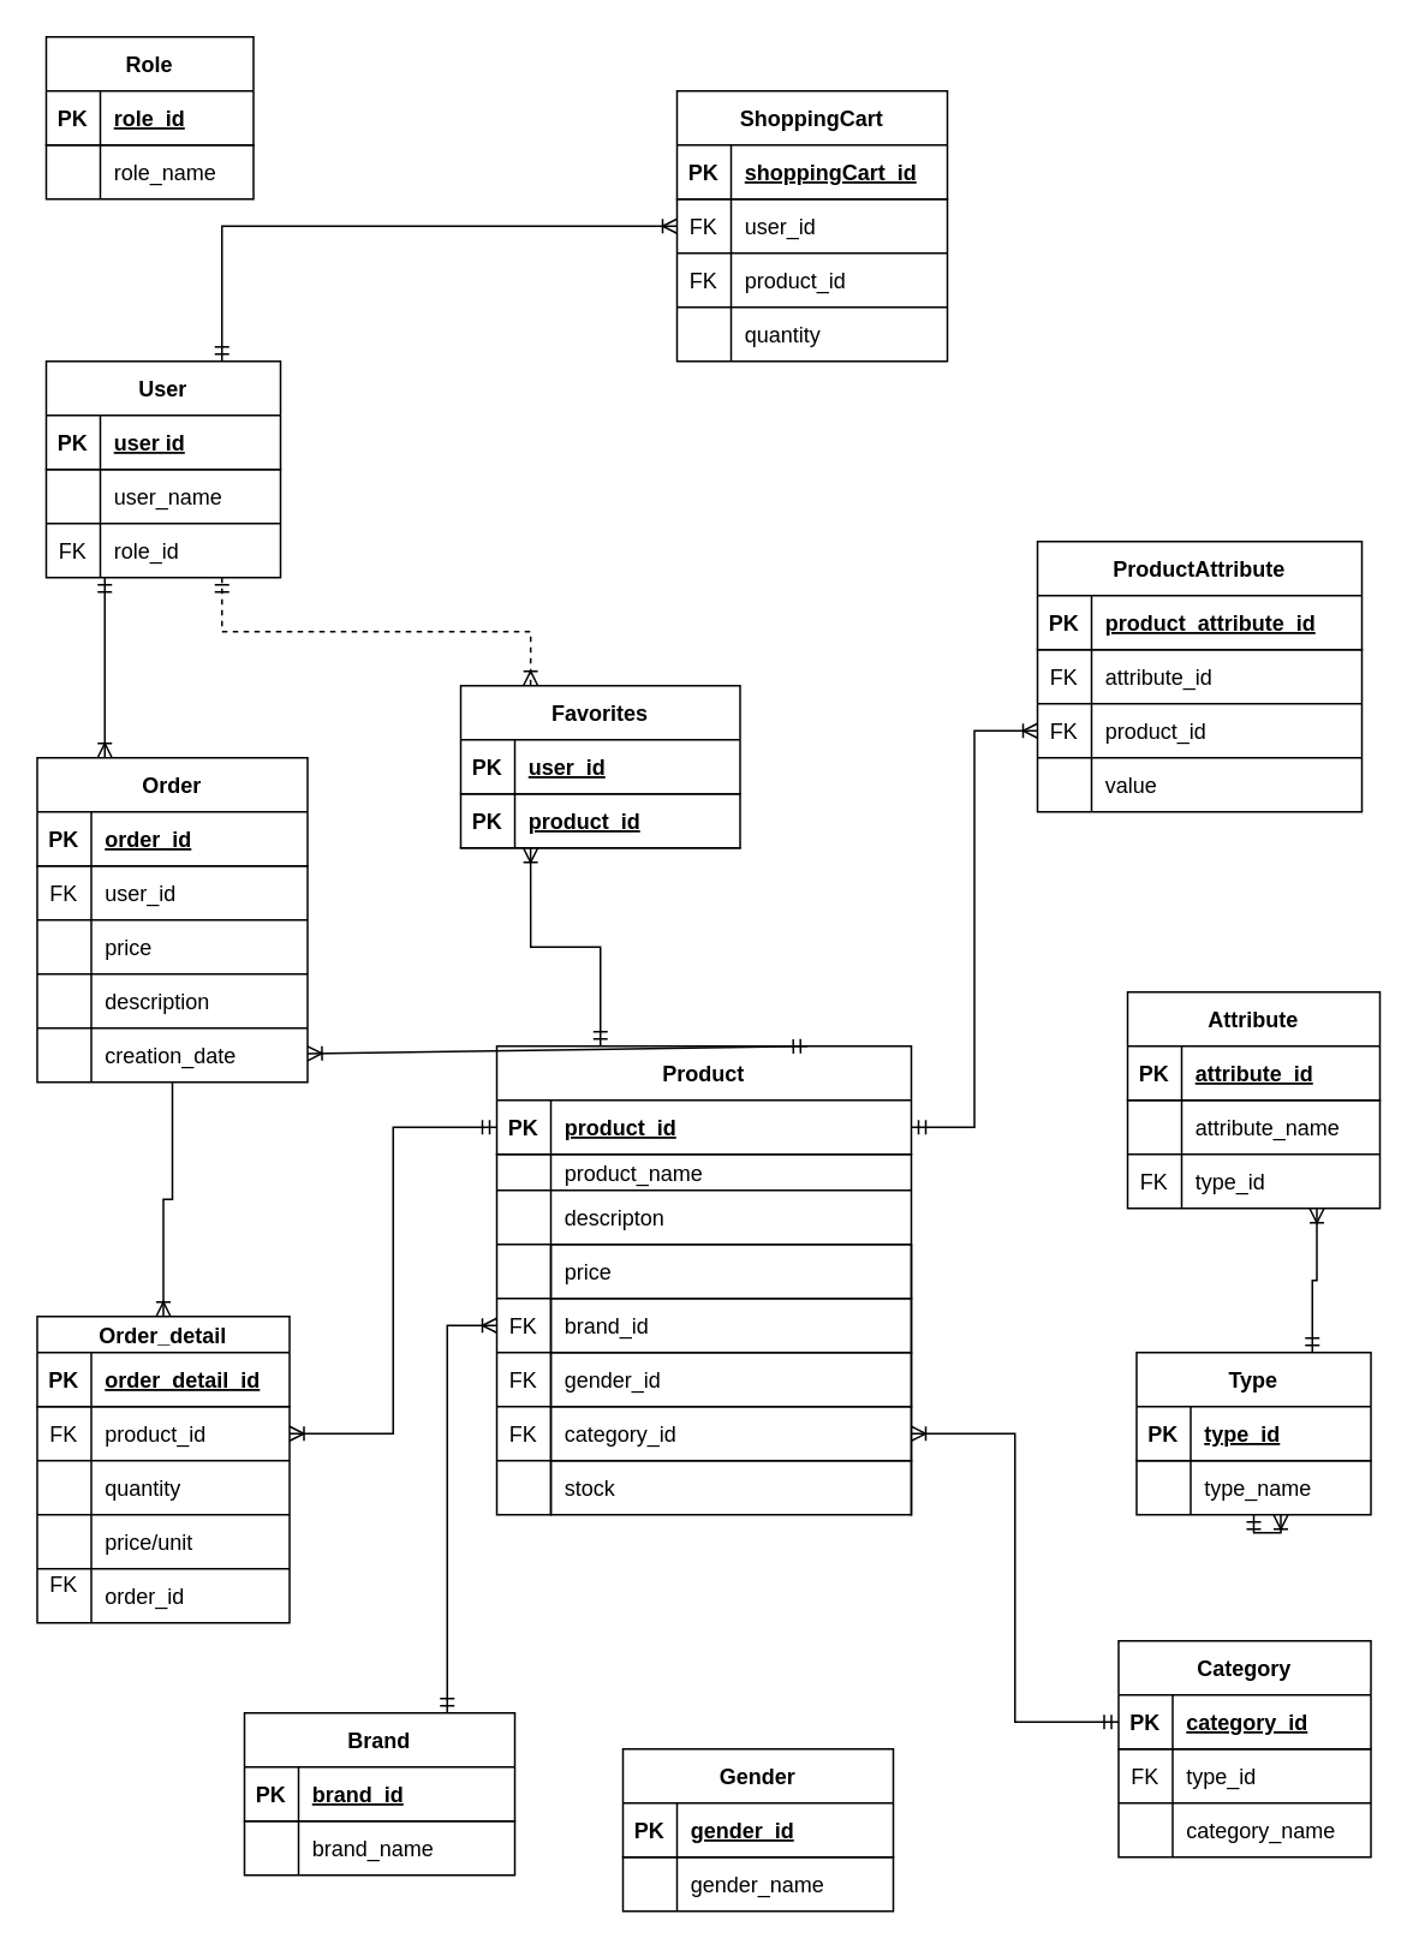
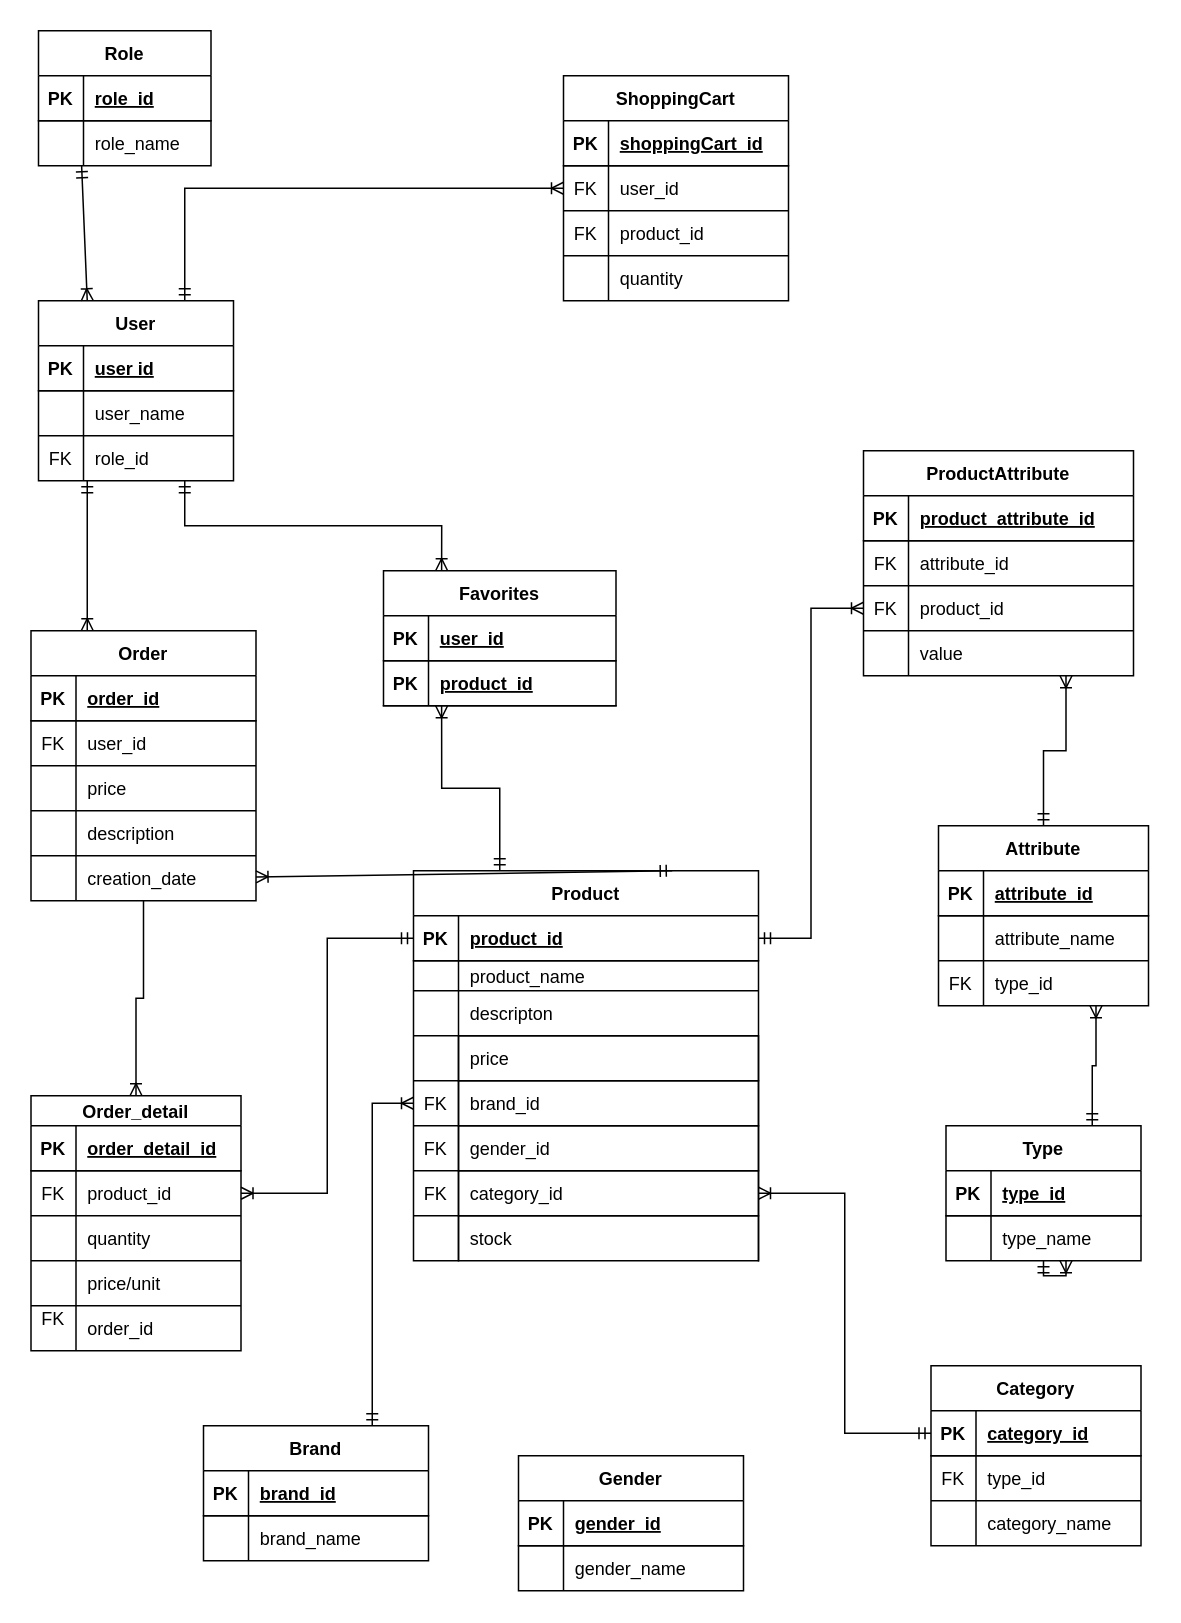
+ <mxCell id="37" value="" style="fontSize=12;html=1;endArrow=ERoneToMany;startArrow=ERmandOne;rounded=0;entryX=0.25;entryY=0;entryDx=0;entryDy=0;exitX=0.25;exitY=1;exitDx=0;exitDy=0;" parent="1" source="125" target="27" edge="1"><mxGeometry width="100" height="100" relative="1" as="geometry"><mxPoint x="45" y="80" as="sourcePoint" /><mxPoint x="5" y="290" as="targetPoint" /></mxGeometry></mxCell>
- <mxCell id="62" value="" style="edgeStyle=orthogonalEdgeStyle;fontSize=12;html=1;endArrow=ERoneToMany;startArrow=ERmandOne;rounded=0;entryX=0.25;entryY=0;entryDx=0;entryDy=0;exitX=0.75;exitY=1;exitDx=0;exitDy=0;dashed=1;" parent="1" source="27" target="55" edge="1"><mxGeometry width="100" height="100" relative="1" as="geometry"><mxPoint x="125" y="150" as="sourcePoint" /><mxPoint x="455" y="190" as="targetPoint" /></mxGeometry></mxCell>
+ <mxCell id="62" value="" style="edgeStyle=orthogonalEdgeStyle;fontSize=12;html=1;endArrow=ERoneToMany;startArrow=ERmandOne;rounded=0;entryX=0.25;entryY=0;entryDx=0;entryDy=0;exitX=0.75;exitY=1;exitDx=0;exitDy=0;" parent="1" source="27" target="55" edge="1"><mxGeometry width="100" height="100" relative="1" as="geometry"><mxPoint x="125" y="150" as="sourcePoint" /><mxPoint x="455" y="190" as="targetPoint" /></mxGeometry></mxCell>
+ <mxCell id="124" value="" style="edgeStyle=orthogonalEdgeStyle;fontSize=12;html=1;endArrow=ERoneToMany;startArrow=ERmandOne;rounded=0;entryX=0.75;entryY=1;entryDx=0;entryDy=0;" parent="1" source="99" target="110" edge="1"><mxGeometry width="100" height="100" relative="1" as="geometry"><mxPoint x="975" y="310" as="sourcePoint" /><mxPoint x="1075" y="210" as="targetPoint" /></mxGeometry></mxCell>
